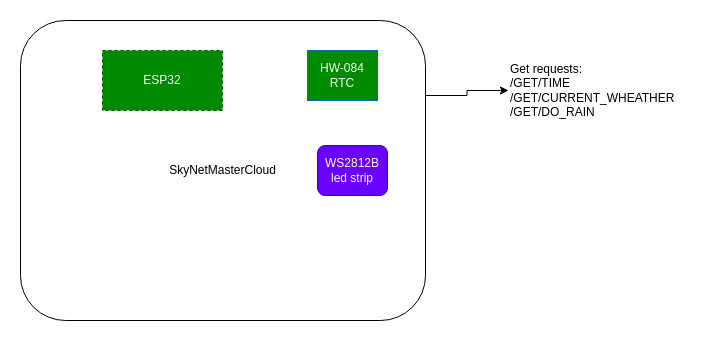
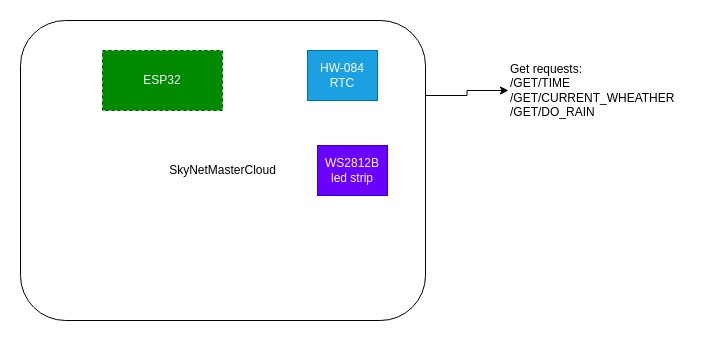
- <mxCell id="5" value="HW-084&lt;br&gt;RTC" style="rounded=0;whiteSpace=wrap;html=1;fillColor=#008a00;strokeColor=#006EAF;fontColor=#ffffff;" vertex="1" parent="1"><mxGeometry x="307" y="50" width="70" height="50" as="geometry" /></mxCell>
+ <mxCell id="5" value="HW-084&lt;br&gt;RTC" style="rounded=0;whiteSpace=wrap;html=1;fillColor=#1ba1e2;strokeColor=#006EAF;fontColor=#ffffff;" vertex="1" parent="1"><mxGeometry x="307" y="50" width="70" height="50" as="geometry" /></mxCell>
- <mxCell id="6" value="WS2812B led strip" style="whiteSpace=wrap;html=1;fillColor=#6a00ff;strokeColor=#3700CC;fontColor=#ffffff;rounded=1;" vertex="1" parent="1"><mxGeometry x="317" y="145" width="70" height="50" as="geometry" /></mxCell>
+ <mxCell id="6" value="WS2812B led strip" style="rounded=0;whiteSpace=wrap;html=1;fillColor=#6a00ff;strokeColor=#3700CC;fontColor=#ffffff;" vertex="1" parent="1"><mxGeometry x="317" y="145" width="70" height="50" as="geometry" /></mxCell>
